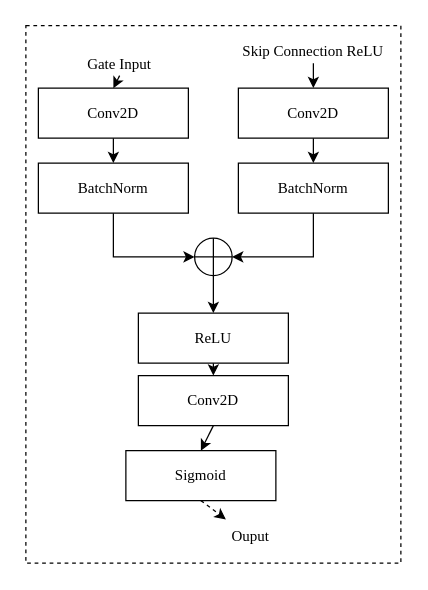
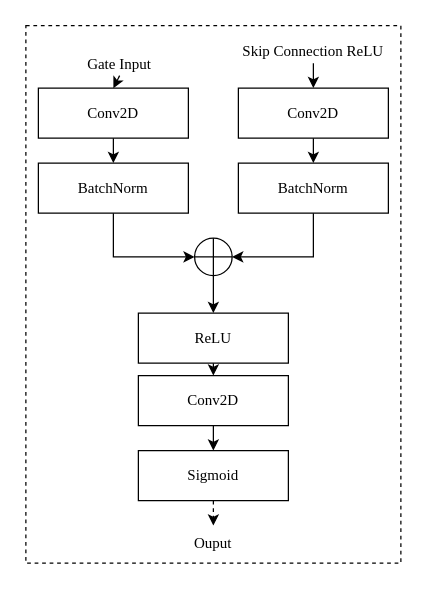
- <mxCell id="15" value="Sigmoid" style="rounded=0;whiteSpace=wrap;html=1;fontFamily=Times New Roman;" vertex="1" parent="1"><mxGeometry x="100" y="360" width="120" height="40" as="geometry" /></mxCell>
+ <mxCell id="15" value="Sigmoid" style="rounded=0;whiteSpace=wrap;html=1;fontFamily=Times New Roman;" vertex="1" parent="1"><mxGeometry x="110" y="360" width="120" height="40" as="geometry" /></mxCell>
- <mxCell id="22" value="Ouput" style="text;html=1;strokeColor=none;fillColor=none;align=center;verticalAlign=top;whiteSpace=wrap;rounded=0;fontFamily=Times New Roman;" vertex="1" parent="1"><mxGeometry x="140" y="415" width="120" height="30" as="geometry" /></mxCell>
+ <mxCell id="22" value="Ouput" style="text;html=1;strokeColor=none;fillColor=none;align=center;verticalAlign=top;whiteSpace=wrap;rounded=0;fontFamily=Times New Roman;" vertex="1" parent="1"><mxGeometry x="110" y="420" width="120" height="30" as="geometry" /></mxCell>
